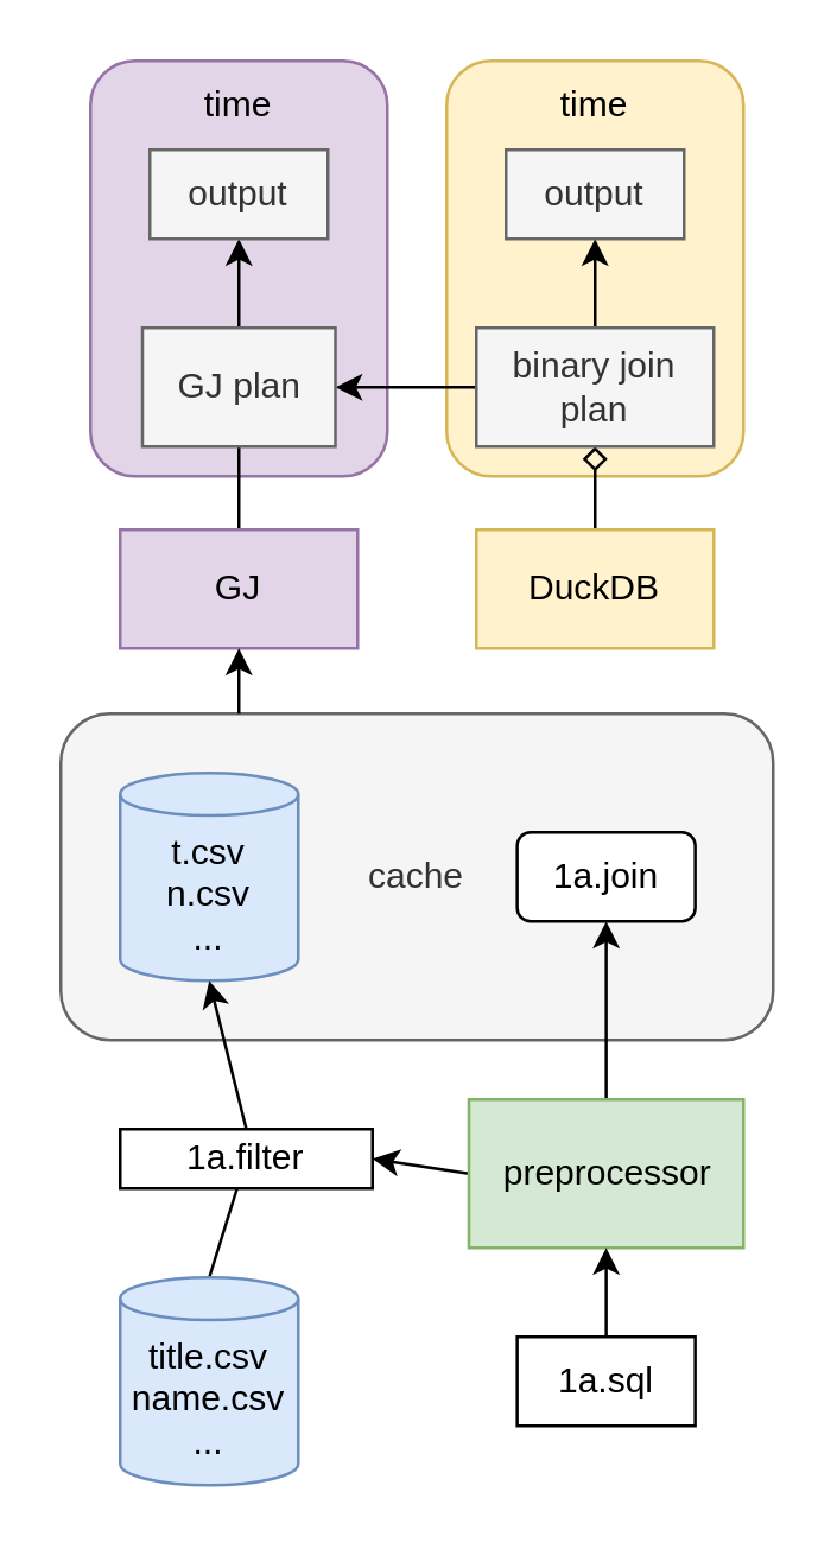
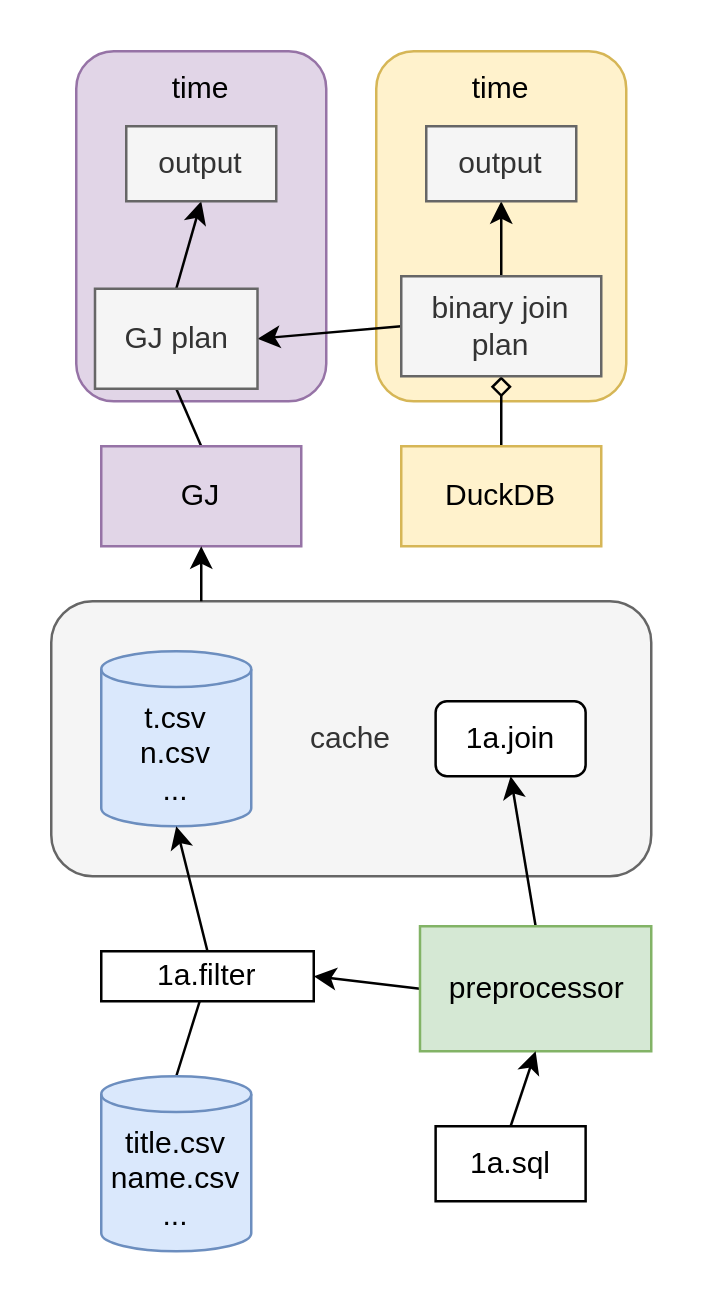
- <mxCell id="24" value="&lt;span&gt;GJ plan&lt;br&gt;&lt;/span&gt;" style="rounded=0;whiteSpace=wrap;html=1;fillColor=#f5f5f5;fontColor=#333333;strokeColor=#666666;" parent="1" vertex="1"><mxGeometry x="47.5" y="110" width="65" height="40" as="geometry" /></mxCell>
+ <mxCell id="24" value="&lt;span&gt;GJ plan&lt;br&gt;&lt;/span&gt;" style="rounded=0;whiteSpace=wrap;html=1;fillColor=#f5f5f5;fontColor=#333333;strokeColor=#666666;" parent="1" vertex="1"><mxGeometry x="37.5" y="115" width="65" height="40" as="geometry" /></mxCell>
- <mxCell id="13" value="preprocessor" style="rounded=0;whiteSpace=wrap;html=1;fillColor=#d5e8d4;strokeColor=#82b366;" parent="1" vertex="1"><mxGeometry x="157.5" y="370" width="92.5" height="50" as="geometry" /></mxCell>
+ <mxCell id="13" value="preprocessor" style="rounded=0;whiteSpace=wrap;html=1;fillColor=#d5e8d4;strokeColor=#82b366;" parent="1" vertex="1"><mxGeometry x="167.5" y="370" width="92.5" height="50" as="geometry" /></mxCell>
